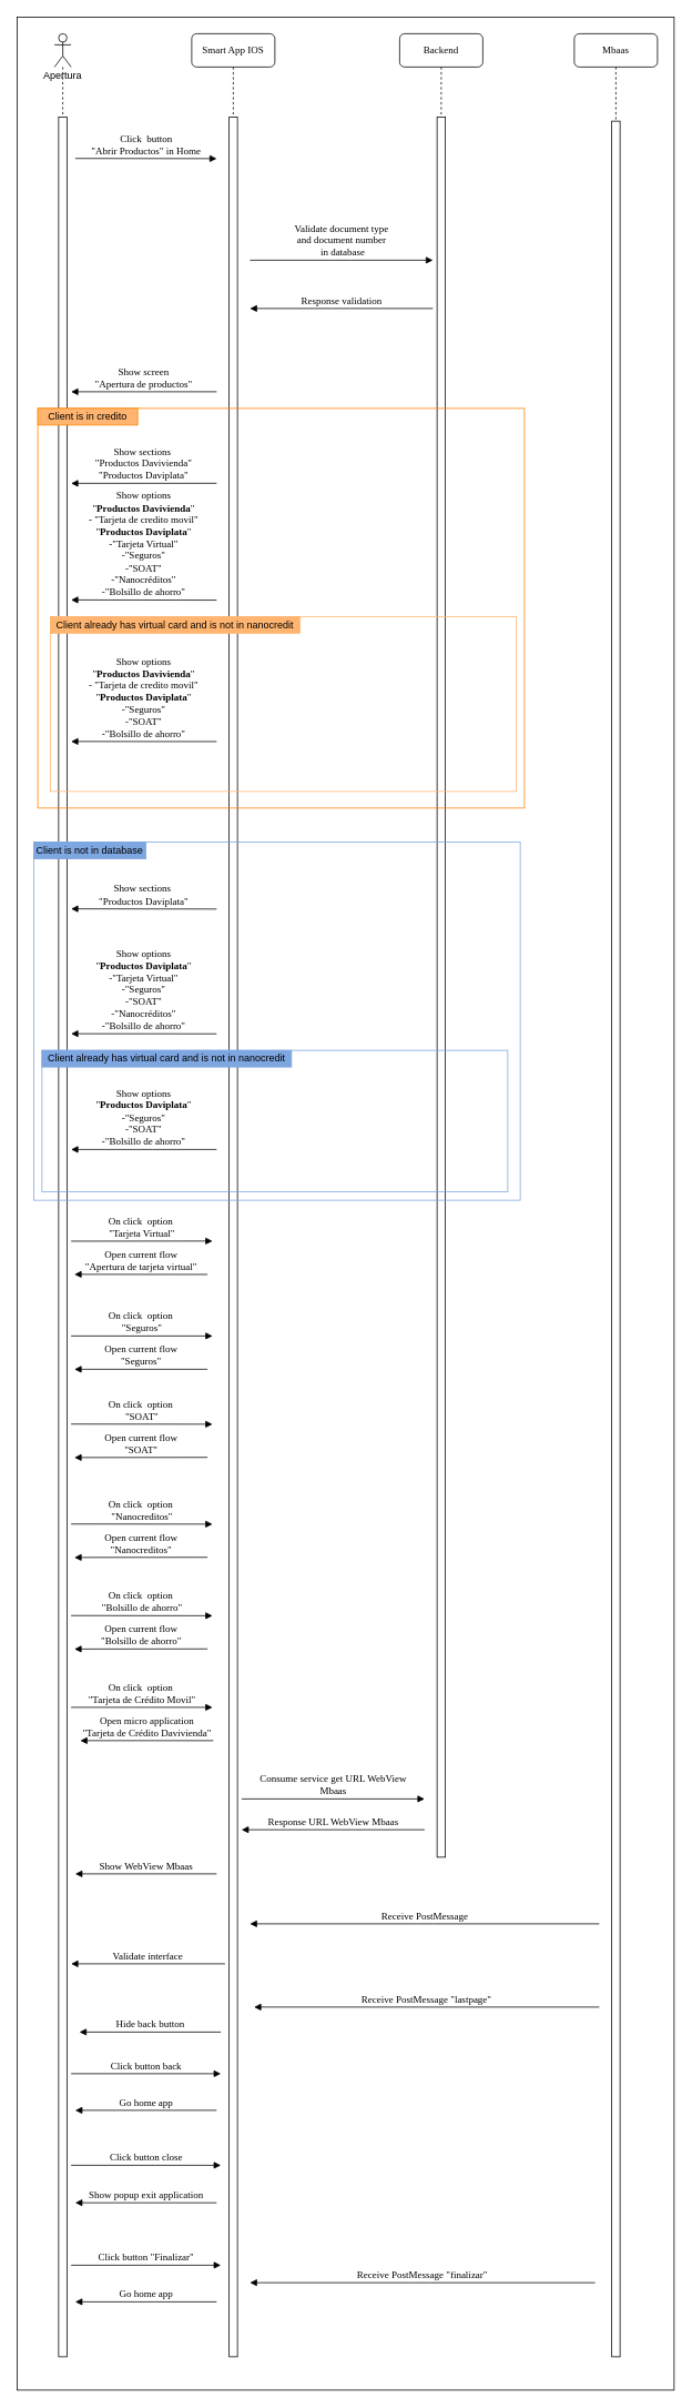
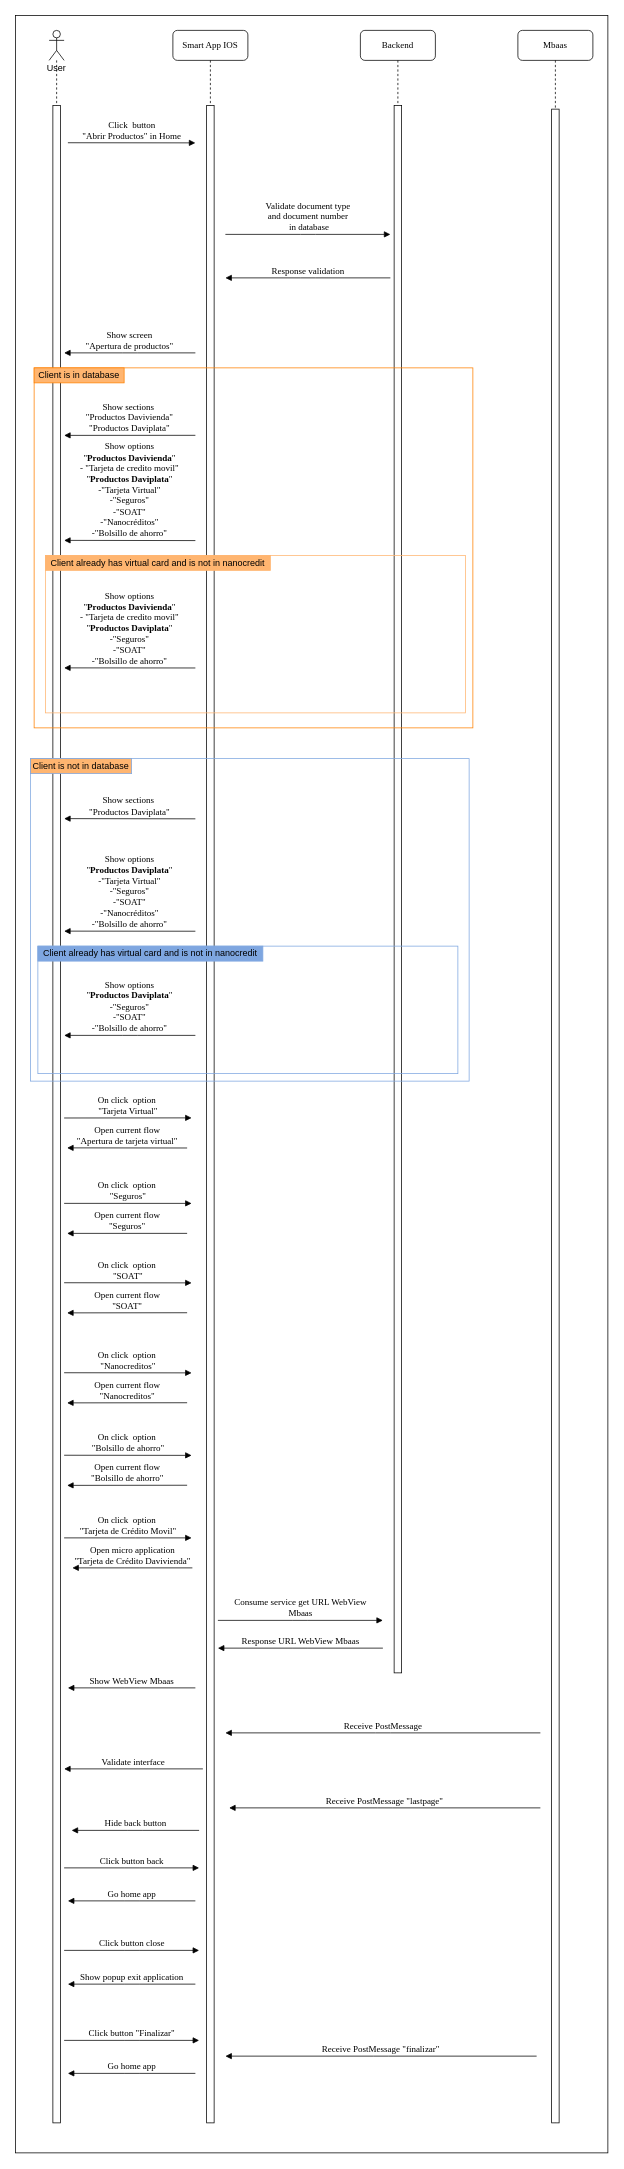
- <mxCell id="3" value="Apertura" style="shape=umlLifeline;participant=umlActor;perimeter=lifelinePerimeter;whiteSpace=wrap;html=1;container=1;collapsible=0;recursiveResize=0;verticalAlign=top;spacingTop=36;outlineConnect=0;" parent="1" vertex="1"><mxGeometry x="65" y="40" width="20" height="300" as="geometry" /></mxCell>
+ <mxCell id="3" value="User" style="shape=umlLifeline;participant=umlActor;perimeter=lifelinePerimeter;whiteSpace=wrap;html=1;container=1;collapsible=0;recursiveResize=0;verticalAlign=top;spacingTop=36;outlineConnect=0;" parent="1" vertex="1"><mxGeometry x="65" y="40" width="20" height="300" as="geometry" /></mxCell>
- <mxCell id="14" value="Client is in credito" style="rounded=0;whiteSpace=wrap;html=1;strokeColor=#FF8000;fillColor=#FFB570;" vertex="1" parent="1"><mxGeometry x="45" y="490" width="120" height="20" as="geometry" /></mxCell>
+ <mxCell id="14" value="Client is in database" style="rounded=0;whiteSpace=wrap;html=1;strokeColor=#FF8000;fillColor=#FFB570;" vertex="1" parent="1"><mxGeometry x="45" y="490" width="120" height="20" as="geometry" /></mxCell>
- <mxCell id="18" value="Client is not in database" style="rounded=0;whiteSpace=wrap;html=1;strokeColor=#7EA6E0;fillColor=#7EA6E0;" vertex="1" parent="1"><mxGeometry x="40" y="1011" width="135" height="20" as="geometry" /></mxCell>
+ <mxCell id="18" value="Client is not in database" style="rounded=0;whiteSpace=wrap;html=1;strokeColor=#7EA6E0;fillColor=#ffb570;" vertex="1" parent="1"><mxGeometry x="40" y="1011" width="135" height="20" as="geometry" /></mxCell>
